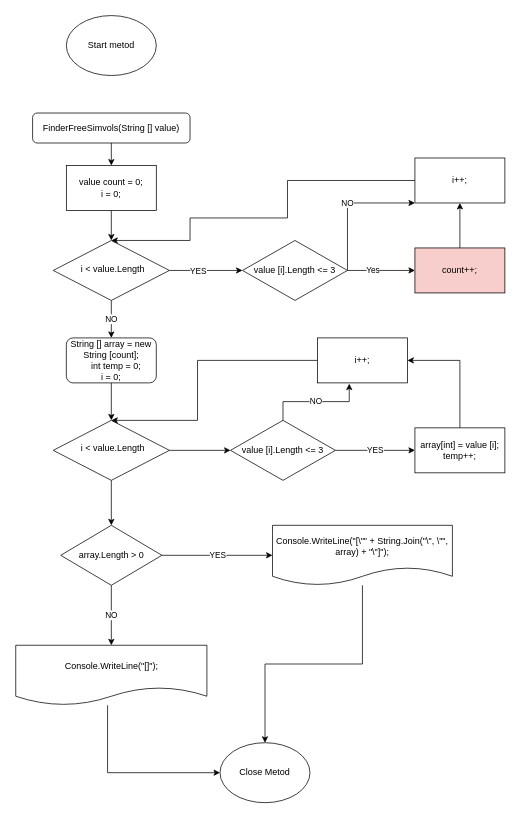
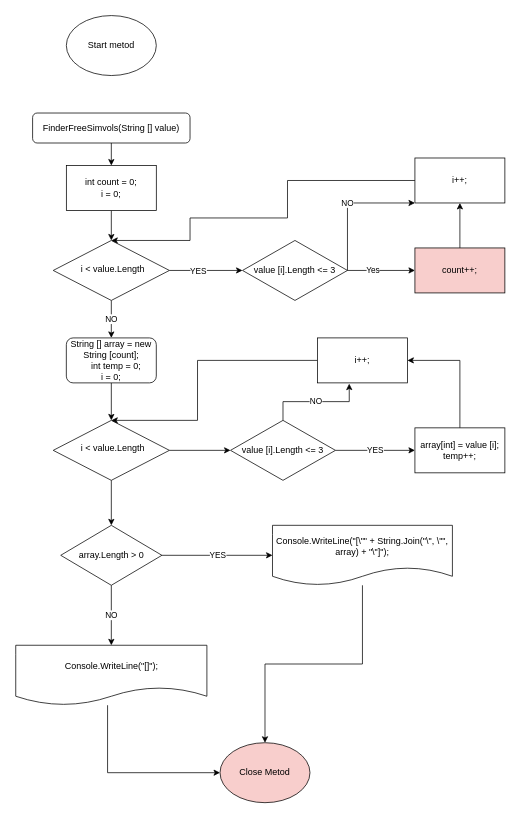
- <mxCell id="9" value="value count = 0;&lt;br&gt;i = 0;" style="rounded=0;whiteSpace=wrap;html=1;" vertex="1" parent="1"><mxGeometry x="88" y="220" width="120" height="60" as="geometry" /></mxCell>
+ <mxCell id="9" value="int count = 0;&lt;br&gt;i = 0;" style="rounded=0;whiteSpace=wrap;html=1;" vertex="1" parent="1"><mxGeometry x="88" y="220" width="120" height="60" as="geometry" /></mxCell>
- <mxCell id="38" value="Close Metod" style="ellipse;whiteSpace=wrap;html=1;" vertex="1" parent="1"><mxGeometry x="293" y="990" width="120" height="80" as="geometry" /></mxCell>
+ <mxCell id="38" value="Close Metod" style="ellipse;whiteSpace=wrap;html=1;fillColor=#f8cecc;" vertex="1" parent="1"><mxGeometry x="293" y="990" width="120" height="80" as="geometry" /></mxCell>
